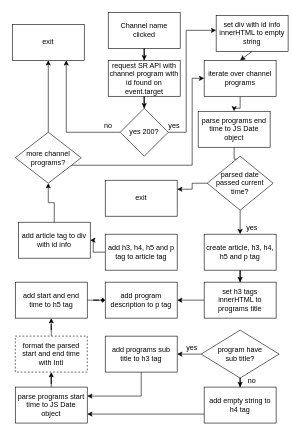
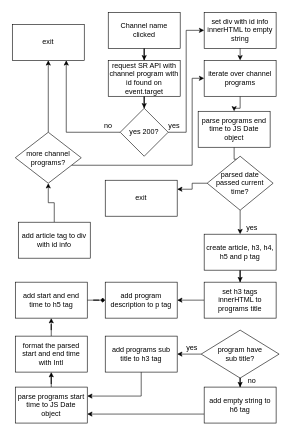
- <mxCell id="44" value="set div with id info innerHTML to empty string" style="whiteSpace=wrap;html=1;rounded=0;" parent="1" vertex="1"><mxGeometry x="360" y="25" width="120" height="60" as="geometry" /></mxCell>
+ <mxCell id="44" value="set div with id info innerHTML to empty string" style="whiteSpace=wrap;html=1;rounded=0;" parent="1" vertex="1"><mxGeometry x="340" y="20" width="120" height="60" as="geometry" /></mxCell>
- <mxCell id="40" value="" style="edgeStyle=orthogonalEdgeStyle;rounded=0;orthogonalLoop=1;jettySize=auto;html=1;" parent="1" source="41" target="43" edge="1"><mxGeometry relative="1" as="geometry" /></mxCell>
- <mxCell id="41" value="add h3, h4, h5 and p tag to article tag" style="whiteSpace=wrap;html=1;rounded=0;" parent="1" vertex="1"><mxGeometry x="175" y="390" width="120" height="60" as="geometry" /></mxCell>
- <mxCell id="36" value="format the parsed start and end time with Intl" style="whiteSpace=wrap;html=1;rounded=0;dashed=1;" parent="1" vertex="1"><mxGeometry x="25" y="560" width="120" height="60" as="geometry" /></mxCell>
+ <mxCell id="36" value="format the parsed start and end time with Intl" style="whiteSpace=wrap;html=1;rounded=0;" parent="1" vertex="1"><mxGeometry x="25" y="560" width="120" height="60" as="geometry" /></mxCell>
- <mxCell id="28" value="add empty string to h4 tag" style="whiteSpace=wrap;html=1;rounded=0;" parent="1" vertex="1"><mxGeometry x="340" y="645" width="120" height="60" as="geometry" /></mxCell>
+ <mxCell id="28" value="add empty string to h6 tag" style="whiteSpace=wrap;html=1;rounded=0;" parent="1" vertex="1"><mxGeometry x="340" y="645" width="120" height="60" as="geometry" /></mxCell>
